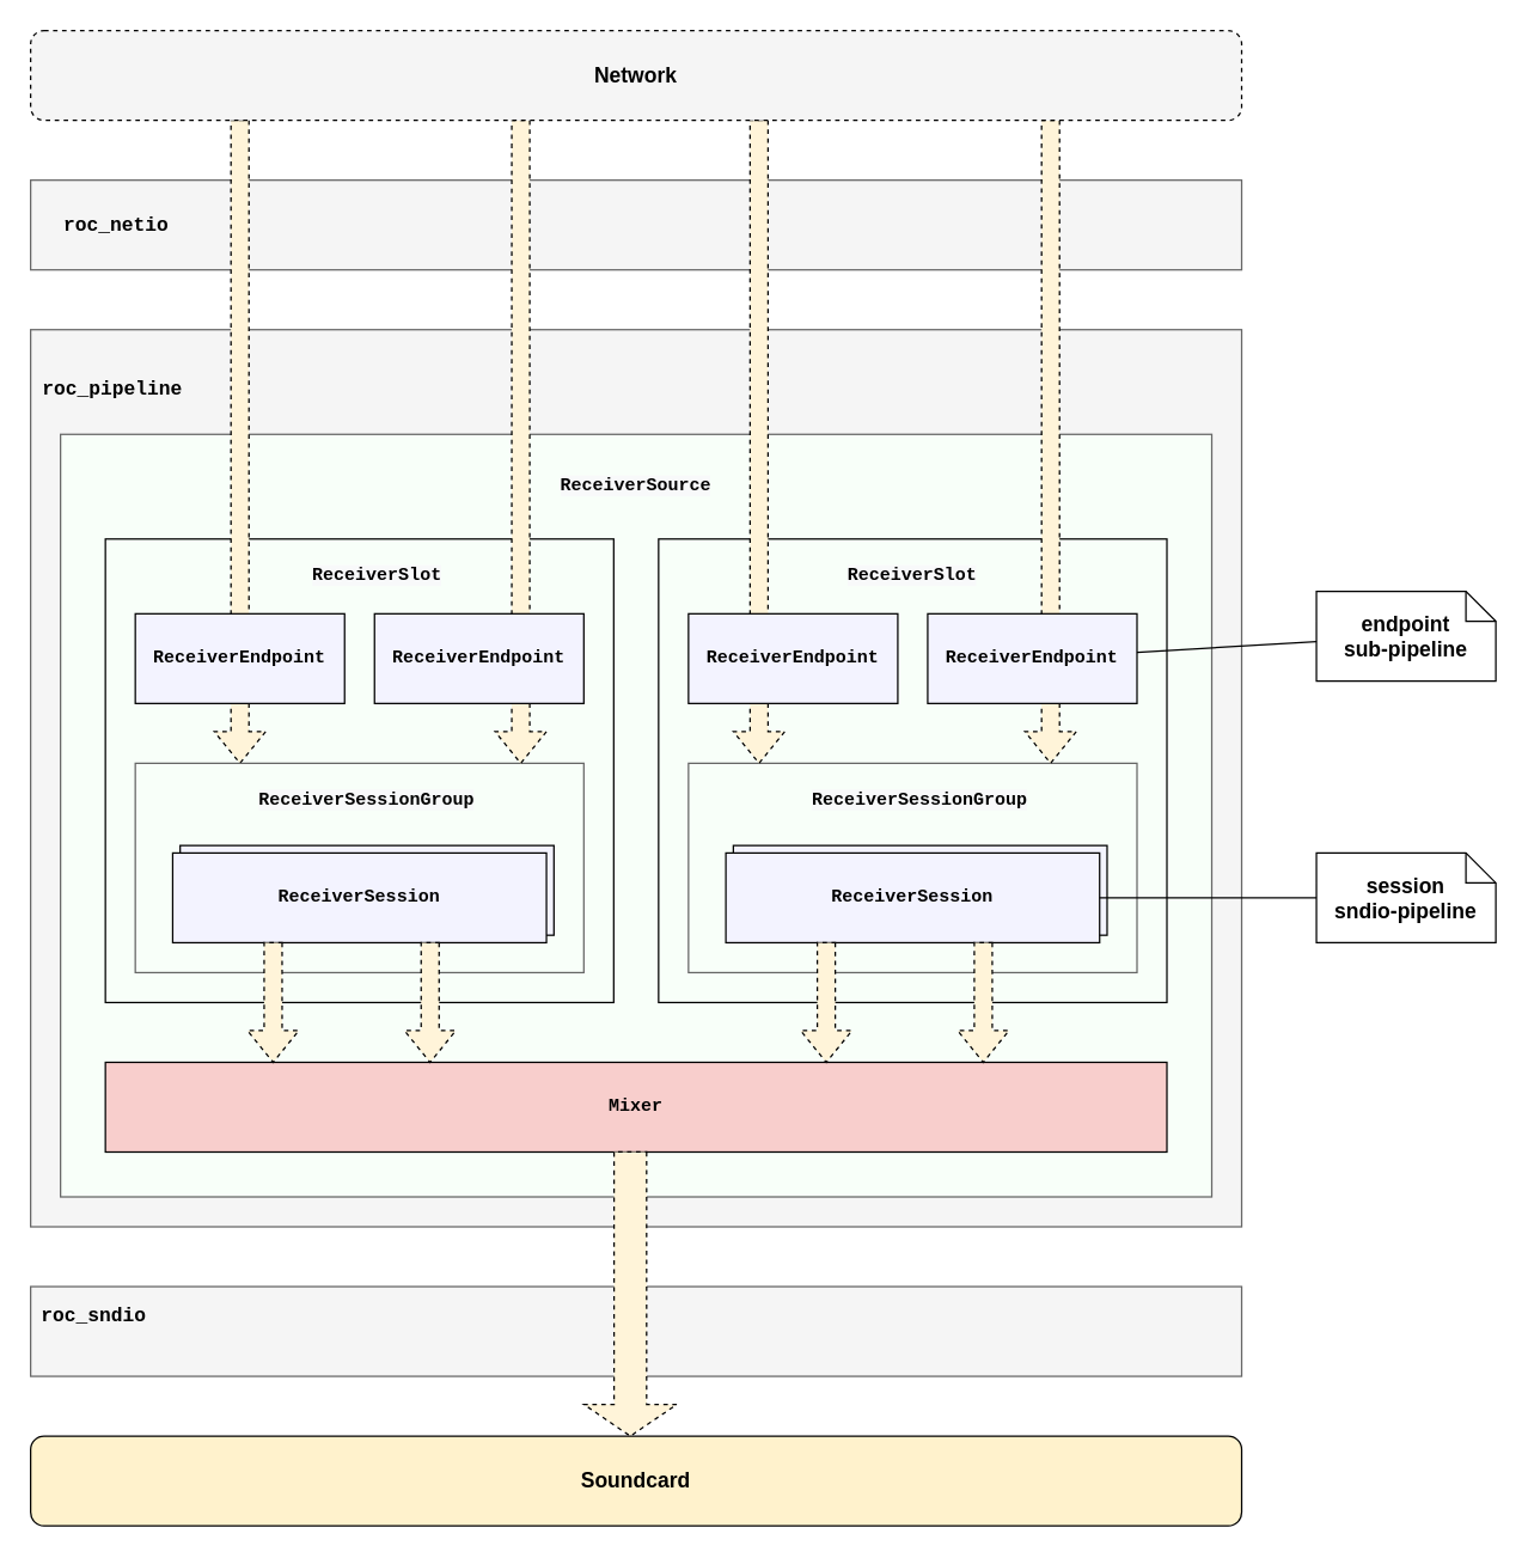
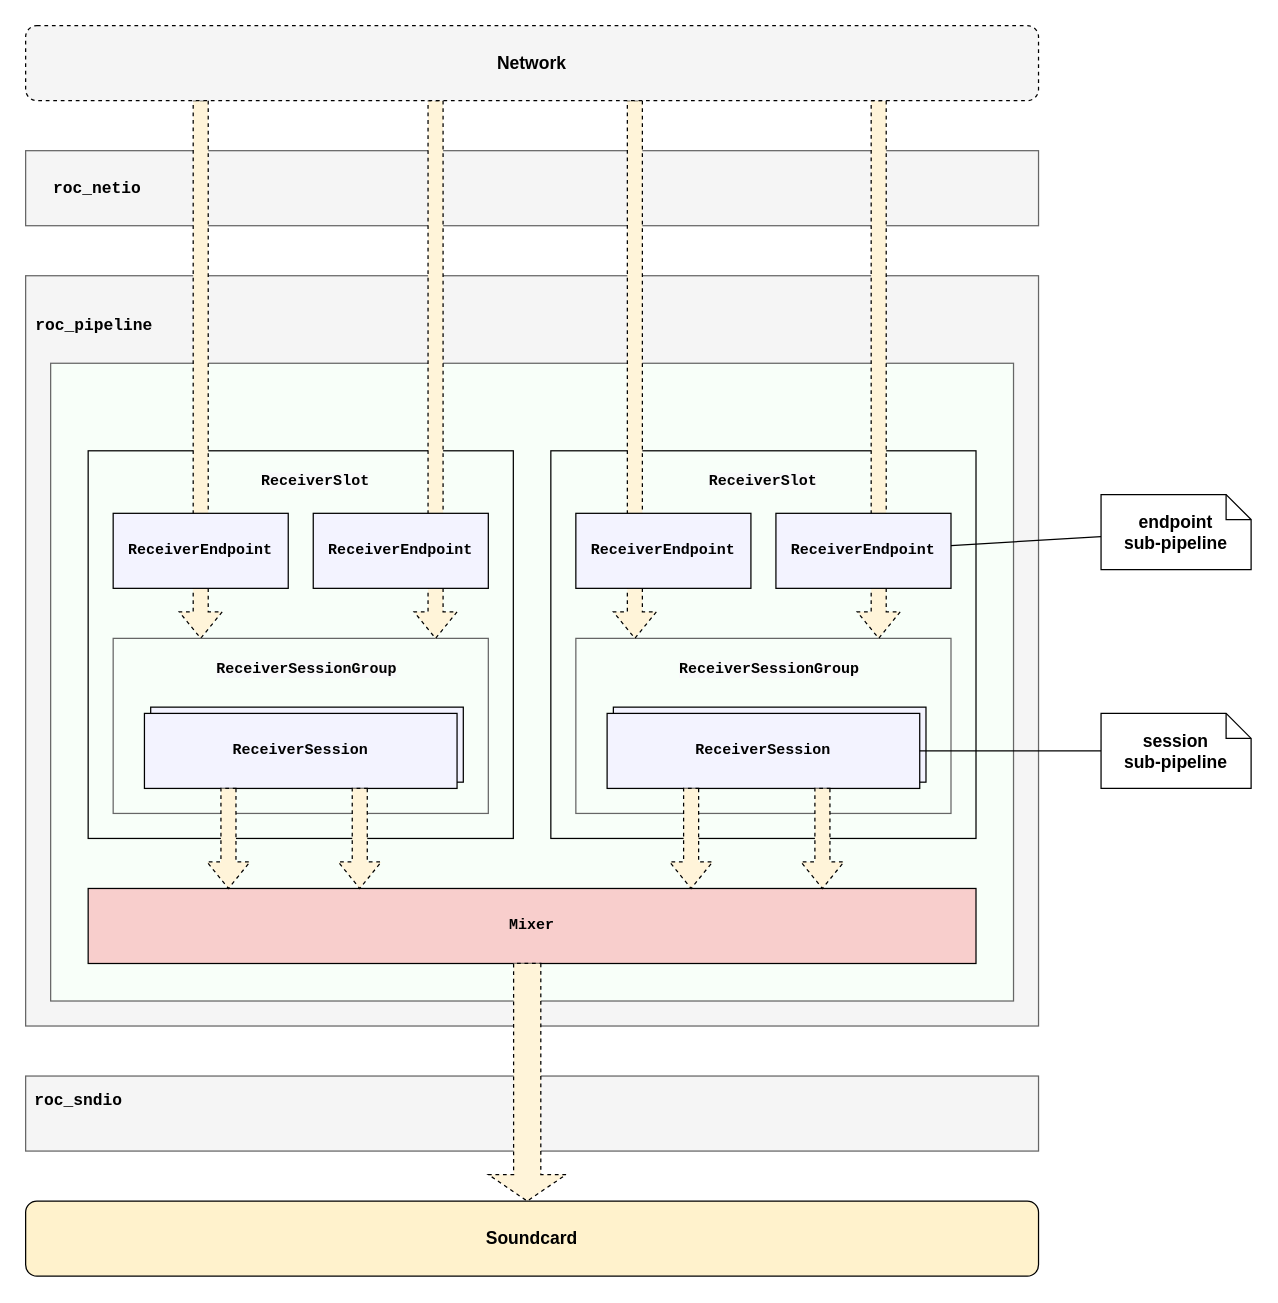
- <mxCell id="7" value="&lt;span style=&quot;color: rgb(0, 0, 0); font-family: &amp;quot;Courier New&amp;quot;; font-size: 12px; font-style: normal; font-variant-ligatures: normal; font-variant-caps: normal; letter-spacing: normal; orphans: 2; text-align: center; text-indent: 0px; text-transform: none; widows: 2; word-spacing: 0px; -webkit-text-stroke-width: 0px; background-color: rgb(248, 249, 250); text-decoration-thickness: initial; text-decoration-style: initial; text-decoration-color: initial; float: none; display: inline !important;&quot;&gt;ReceiverSource&lt;/span&gt;" style="text;html=1;strokeColor=none;fillColor=none;align=center;verticalAlign=middle;whiteSpace=wrap;rounded=0;fontFamily=Courier New;fontStyle=1" parent="1" vertex="1"><mxGeometry x="365" y="310" width="120" height="30" as="geometry" /></mxCell>
- <mxCell id="40" value="&lt;span style=&quot;font-size: 14px;&quot;&gt;session&lt;/span&gt;&lt;br style=&quot;font-size: 14px;&quot;&gt;&lt;span style=&quot;font-size: 14px;&quot;&gt;sndio-pipeline&lt;/span&gt;" style="shape=note;size=20;whiteSpace=wrap;html=1;fontStyle=1" parent="1" vertex="1"><mxGeometry x="880" y="570" width="120" height="60" as="geometry" /></mxCell>
+ <mxCell id="40" value="&lt;span style=&quot;font-size: 14px;&quot;&gt;session&lt;/span&gt;&lt;br style=&quot;font-size: 14px;&quot;&gt;&lt;span style=&quot;font-size: 14px;&quot;&gt;sub-pipeline&lt;/span&gt;" style="shape=note;size=20;whiteSpace=wrap;html=1;fontStyle=1" parent="1" vertex="1"><mxGeometry x="880" y="570" width="120" height="60" as="geometry" /></mxCell>
